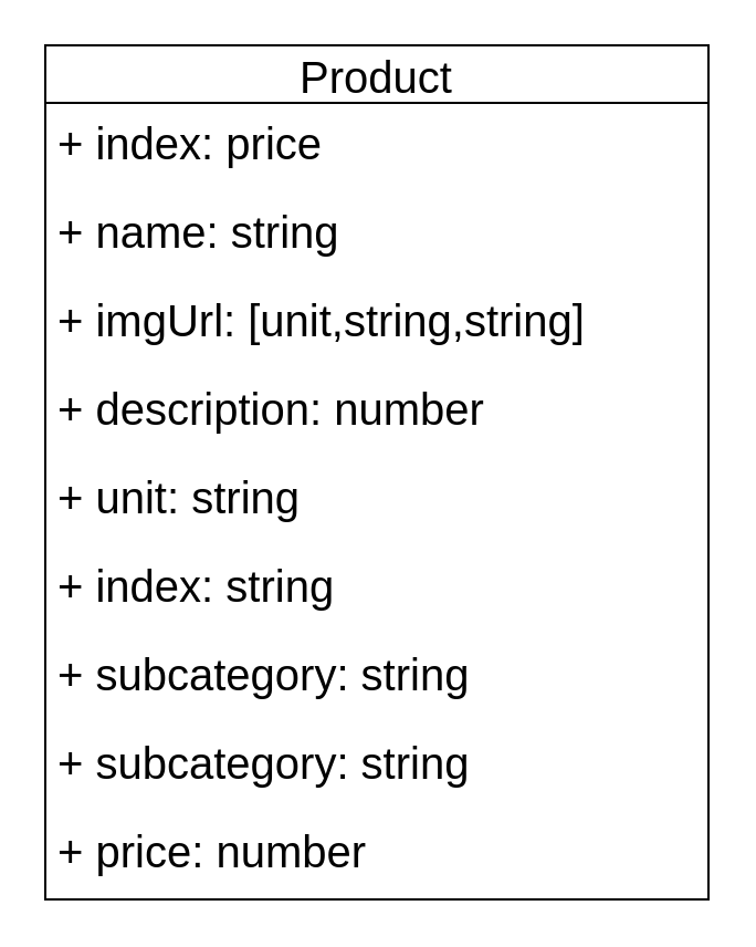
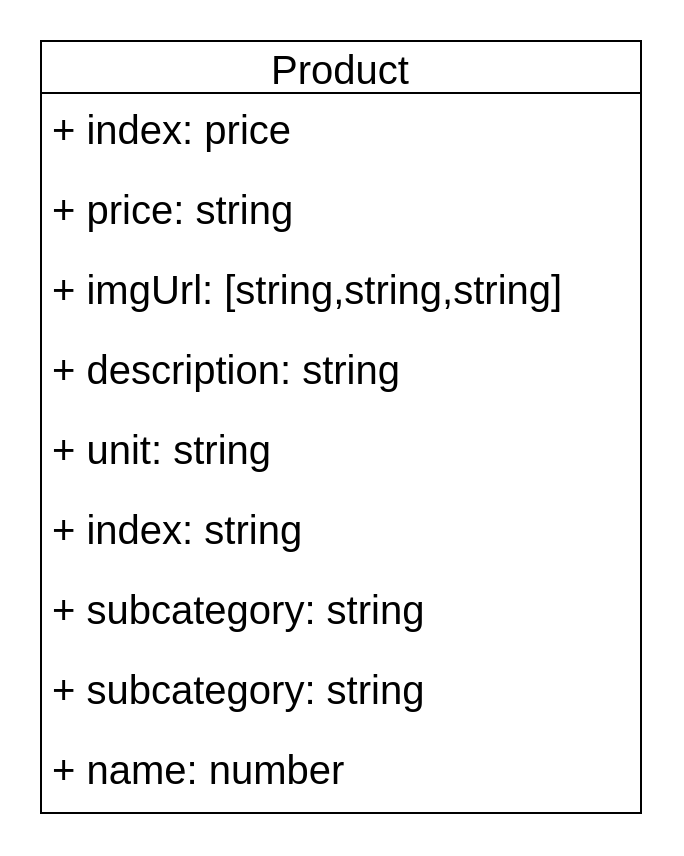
- <mxCell id="4" value="+ name: string" style="text;strokeColor=none;fillColor=none;align=left;verticalAlign=top;spacingLeft=4;spacingRight=4;overflow=hidden;rotatable=0;points=[[0,0.5],[1,0.5]];portConstraint=eastwest;fontSize=20;" parent="2" vertex="1"><mxGeometry y="66" width="300" height="40" as="geometry" /></mxCell>
+ <mxCell id="4" value="+ price: string" style="text;strokeColor=none;fillColor=none;align=left;verticalAlign=top;spacingLeft=4;spacingRight=4;overflow=hidden;rotatable=0;points=[[0,0.5],[1,0.5]];portConstraint=eastwest;fontSize=20;" parent="2" vertex="1"><mxGeometry y="66" width="300" height="40" as="geometry" /></mxCell>
- <mxCell id="5" value="+ imgUrl: [unit,string,string]" style="text;strokeColor=none;fillColor=none;align=left;verticalAlign=top;spacingLeft=4;spacingRight=4;overflow=hidden;rotatable=0;points=[[0,0.5],[1,0.5]];portConstraint=eastwest;fontSize=20;" parent="2" vertex="1"><mxGeometry y="106" width="300" height="40" as="geometry" /></mxCell>
+ <mxCell id="5" value="+ imgUrl: [string,string,string]" style="text;strokeColor=none;fillColor=none;align=left;verticalAlign=top;spacingLeft=4;spacingRight=4;overflow=hidden;rotatable=0;points=[[0,0.5],[1,0.5]];portConstraint=eastwest;fontSize=20;" parent="2" vertex="1"><mxGeometry y="106" width="300" height="40" as="geometry" /></mxCell>
- <mxCell id="6" value="+ description: number" style="text;strokeColor=none;fillColor=none;align=left;verticalAlign=top;spacingLeft=4;spacingRight=4;overflow=hidden;rotatable=0;points=[[0,0.5],[1,0.5]];portConstraint=eastwest;fontSize=20;" parent="2" vertex="1"><mxGeometry y="146" width="300" height="40" as="geometry" /></mxCell>
+ <mxCell id="6" value="+ description: string" style="text;strokeColor=none;fillColor=none;align=left;verticalAlign=top;spacingLeft=4;spacingRight=4;overflow=hidden;rotatable=0;points=[[0,0.5],[1,0.5]];portConstraint=eastwest;fontSize=20;" parent="2" vertex="1"><mxGeometry y="146" width="300" height="40" as="geometry" /></mxCell>
- <mxCell id="11" value="+ price: number" style="text;strokeColor=none;fillColor=none;align=left;verticalAlign=top;spacingLeft=4;spacingRight=4;overflow=hidden;rotatable=0;points=[[0,0.5],[1,0.5]];portConstraint=eastwest;fontSize=20;" parent="2" vertex="1"><mxGeometry y="346" width="300" height="40" as="geometry" /></mxCell>
+ <mxCell id="11" value="+ name: number" style="text;strokeColor=none;fillColor=none;align=left;verticalAlign=top;spacingLeft=4;spacingRight=4;overflow=hidden;rotatable=0;points=[[0,0.5],[1,0.5]];portConstraint=eastwest;fontSize=20;" parent="2" vertex="1"><mxGeometry y="346" width="300" height="40" as="geometry" /></mxCell>
